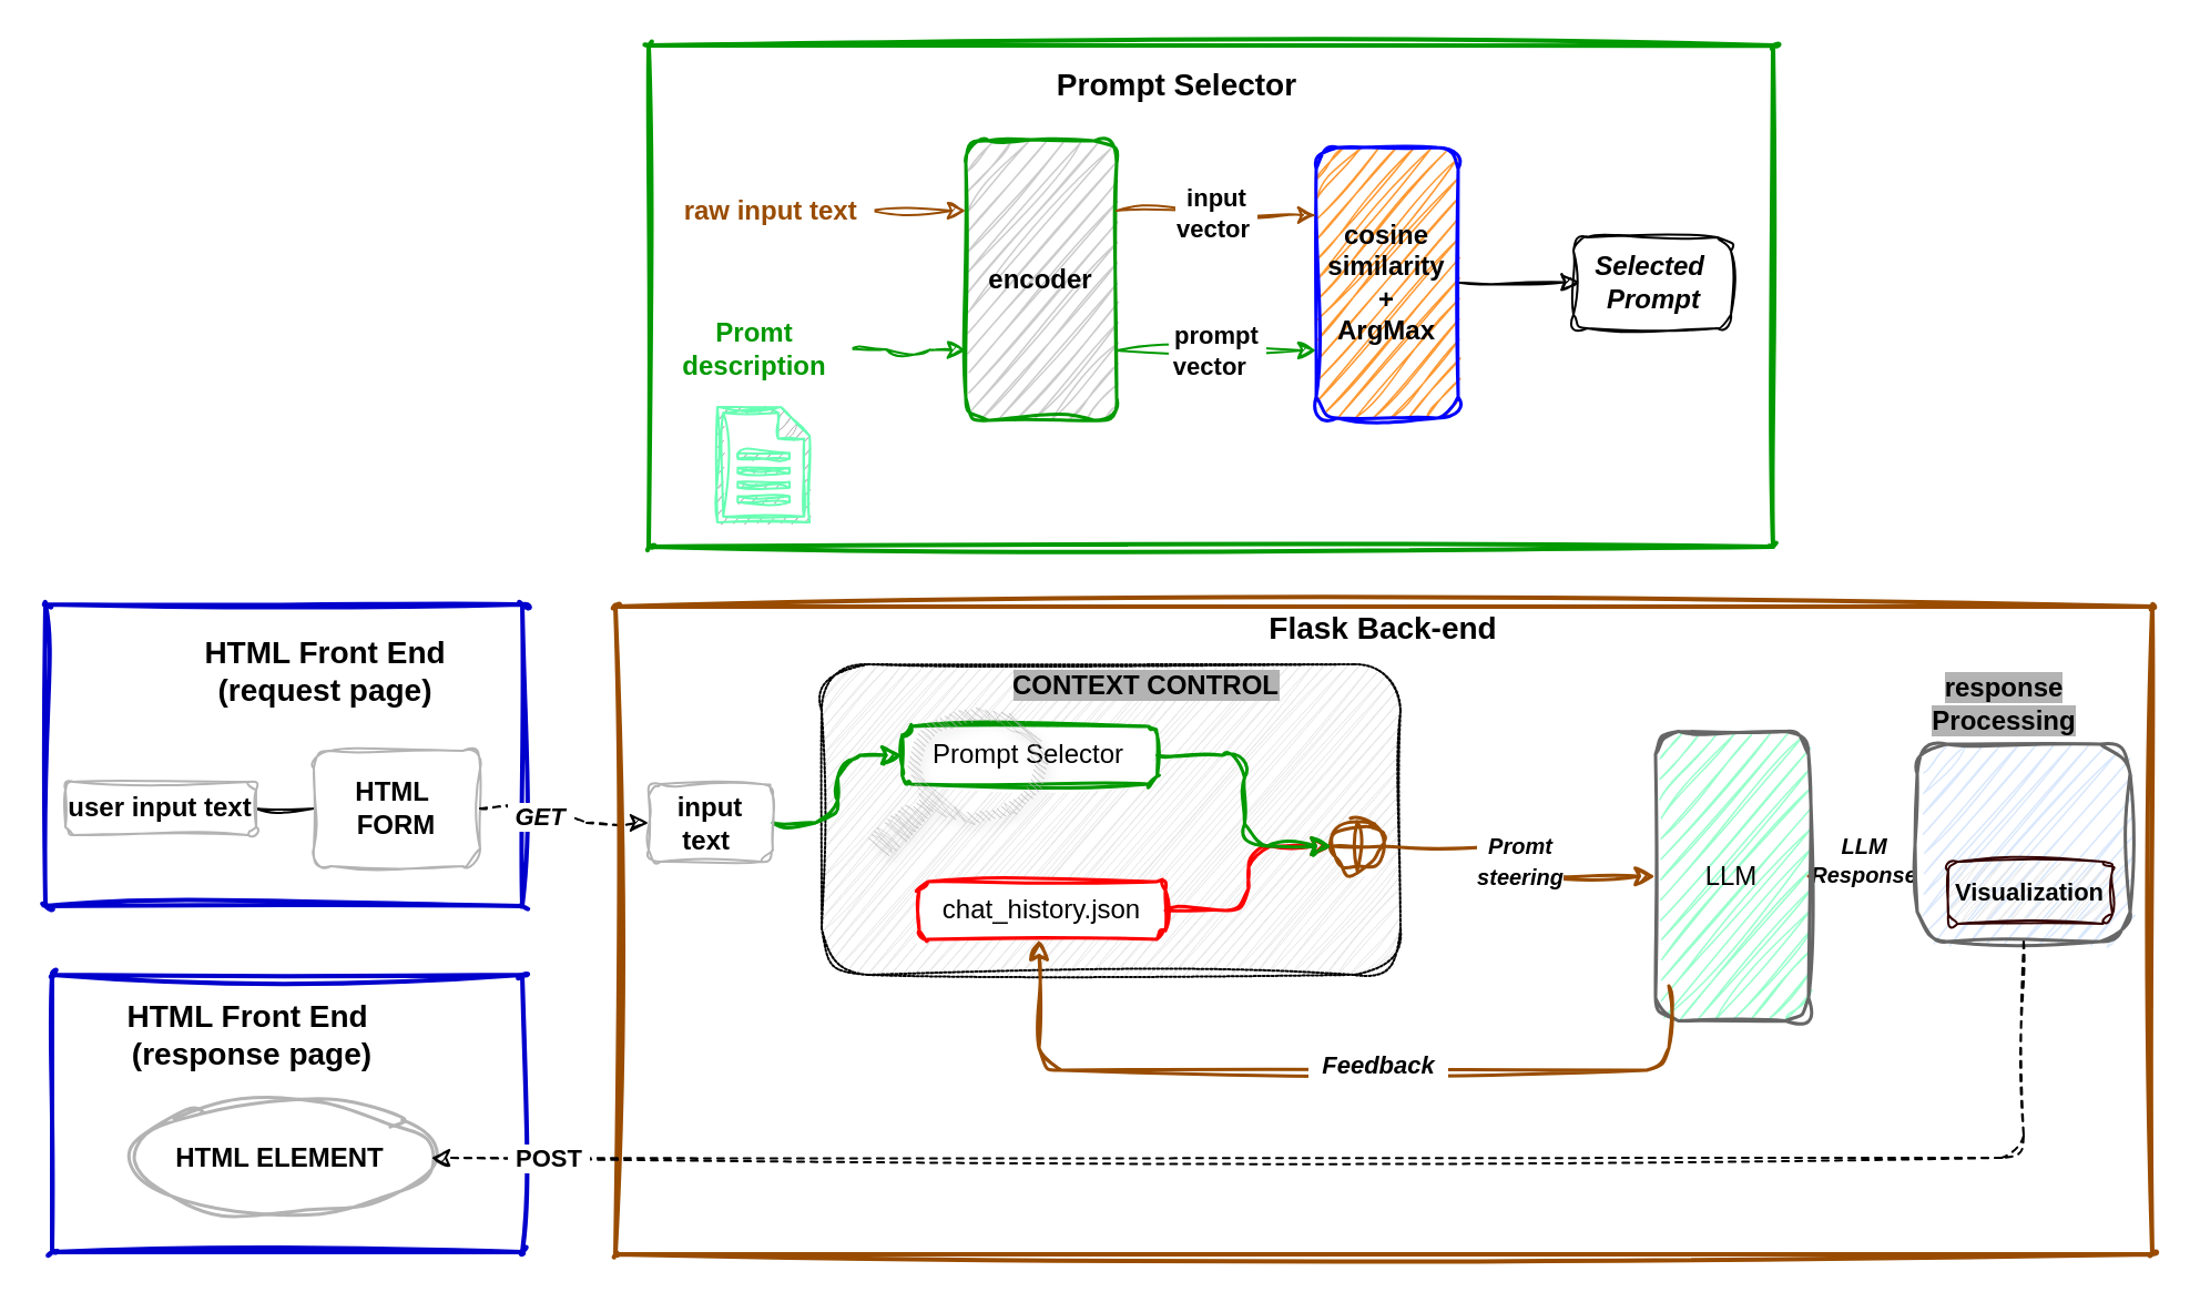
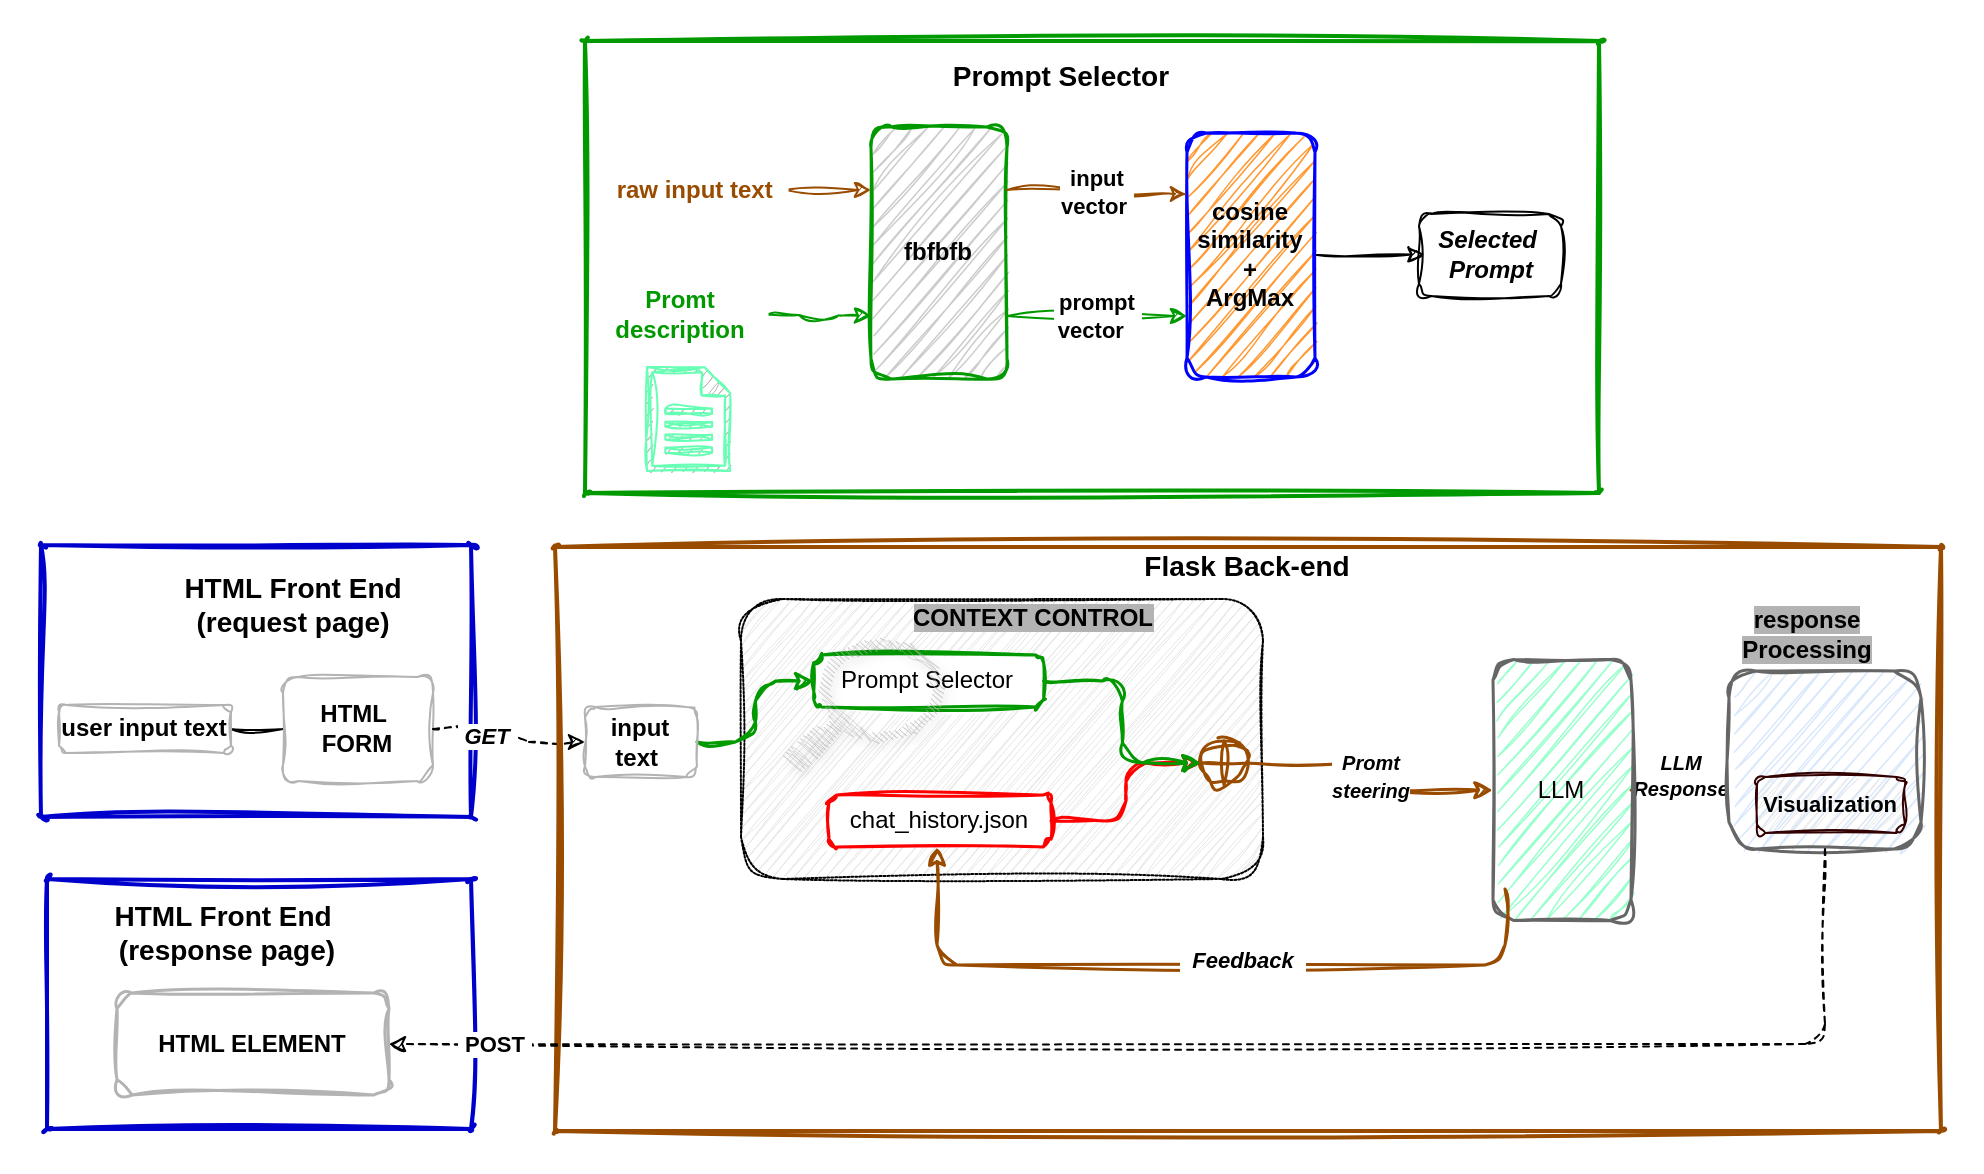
- <mxCell id="35" value="&lt;b&gt;encoder&lt;/b&gt;" style="rounded=1;whiteSpace=wrap;html=1;strokeColor=#009900;strokeWidth=1.5;fillColor=#CCCCCC;sketch=1;curveFitting=1;jiggle=2;" vertex="1" parent="32"><mxGeometry x="143" y="43" width="68" height="126" as="geometry" /></mxCell>
+ <mxCell id="35" value="&lt;b&gt;fbfbfb&lt;/b&gt;" style="rounded=1;whiteSpace=wrap;html=1;strokeColor=#009900;strokeWidth=1.5;fillColor=#CCCCCC;sketch=1;curveFitting=1;jiggle=2;" vertex="1" parent="32"><mxGeometry x="143" y="43" width="68" height="126" as="geometry" /></mxCell>
- <mxCell id="30" value="&lt;b&gt;HTML ELEMENT&lt;/b&gt;" style="ellipse;whiteSpace=wrap;html=1;strokeWidth=1.5;strokeColor=#B3B3B3;sketch=1;curveFitting=1;jiggle=2;" vertex="1" parent="29"><mxGeometry x="35" y="57" width="136" height="51" as="geometry" /></mxCell>
+ <mxCell id="30" value="&lt;b&gt;HTML ELEMENT&lt;/b&gt;" style="rounded=1;whiteSpace=wrap;html=1;strokeWidth=1.5;strokeColor=#B3B3B3;sketch=1;curveFitting=1;jiggle=2;" vertex="1" parent="29"><mxGeometry x="35" y="57" width="136" height="51" as="geometry" /></mxCell>
